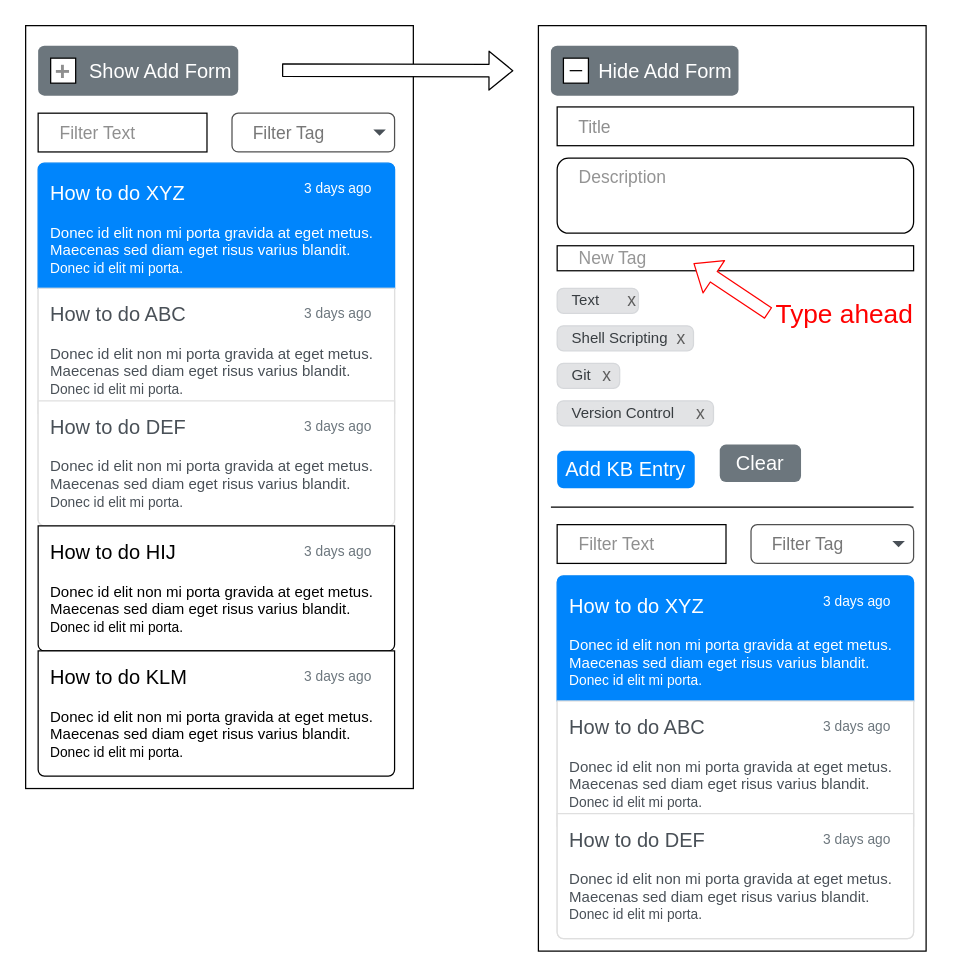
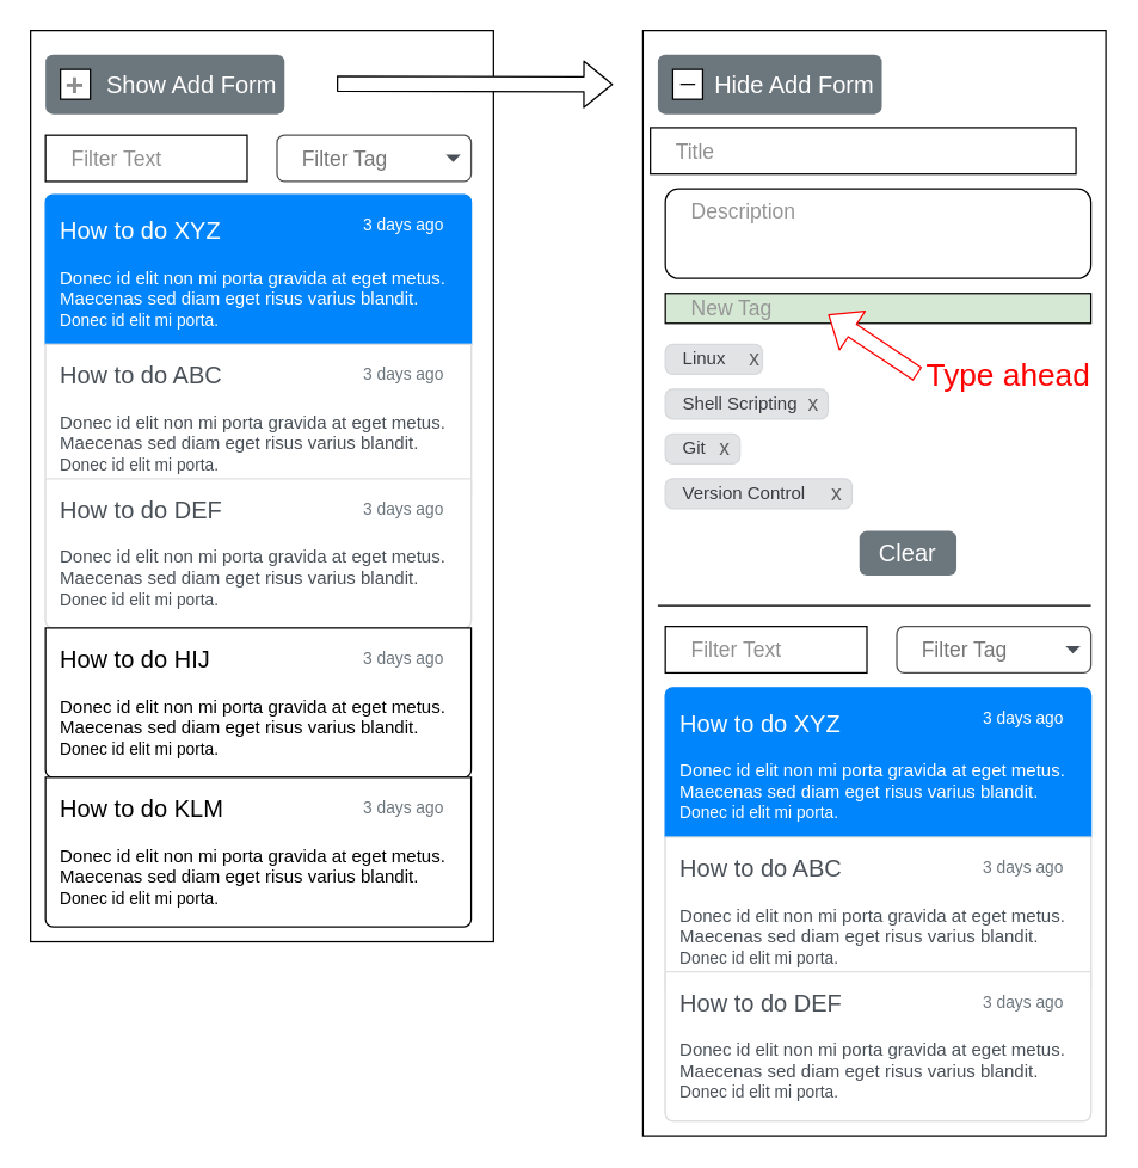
- <mxCell id="23" value="&amp;nbsp; &amp;nbsp; Title" style="rounded=0;whiteSpace=wrap;html=1;fillColor=#ffffff;fontSize=14;fontColor=#8F8F8F;spacingTop=0;spacing=2;labelPosition=center;verticalLabelPosition=middle;align=left;verticalAlign=middle;" vertex="1" parent="1"><mxGeometry x="445" y="85" width="285" height="31" as="geometry" /></mxCell>
+ <mxCell id="23" value="&amp;nbsp; &amp;nbsp; Title" style="rounded=0;whiteSpace=wrap;html=1;fillColor=#ffffff;fontSize=14;fontColor=#8F8F8F;spacingTop=0;spacing=2;labelPosition=center;verticalLabelPosition=middle;align=left;verticalAlign=middle;" vertex="1" parent="1"><mxGeometry x="435" y="85" width="285" height="31" as="geometry" /></mxCell>
- <mxCell id="26" value="&amp;nbsp; &amp;nbsp; New Tag" style="rounded=0;whiteSpace=wrap;html=1;fillColor=#ffffff;fontSize=14;fontColor=#969696;align=left;" vertex="1" parent="1"><mxGeometry x="445" y="196" width="285" height="20" as="geometry" /></mxCell>
+ <mxCell id="26" value="&amp;nbsp; &amp;nbsp; New Tag" style="rounded=0;whiteSpace=wrap;html=1;fillColor=#d5e8d4;fontSize=14;fontColor=#969696;align=left;" vertex="1" parent="1"><mxGeometry x="445" y="196" width="285" height="20" as="geometry" /></mxCell>
- <mxCell id="40" value="Text" style="html=1;shadow=0;dashed=0;shape=mxgraph.bootstrap.rrect;rSize=5;strokeColor=#D6D8DB;strokeWidth=1;fillColor=#E2E3E5;fontColor=#383D41;whiteSpace=wrap;align=left;verticalAlign=middle;spacingLeft=10;" vertex="1" parent="1"><mxGeometry x="445" y="230" width="65" height="20" as="geometry" /></mxCell>
+ <mxCell id="40" value="Linux" style="html=1;shadow=0;dashed=0;shape=mxgraph.bootstrap.rrect;rSize=5;strokeColor=#D6D8DB;strokeWidth=1;fillColor=#E2E3E5;fontColor=#383D41;whiteSpace=wrap;align=left;verticalAlign=middle;spacingLeft=10;" vertex="1" parent="1"><mxGeometry x="445" y="230" width="65" height="20" as="geometry" /></mxCell>
- <mxCell id="31" value="Add KB Entry" style="html=1;shadow=0;dashed=0;shape=mxgraph.bootstrap.rrect;rSize=5;strokeColor=none;strokeWidth=1;fillColor=#0085FC;fontColor=#FFFFFF;whiteSpace=wrap;align=center;verticalAlign=middle;spacingLeft=0;fontStyle=0;fontSize=16;spacing=5;" vertex="1" parent="1"><mxGeometry x="445" y="360" width="110" height="30" as="geometry" /></mxCell>
